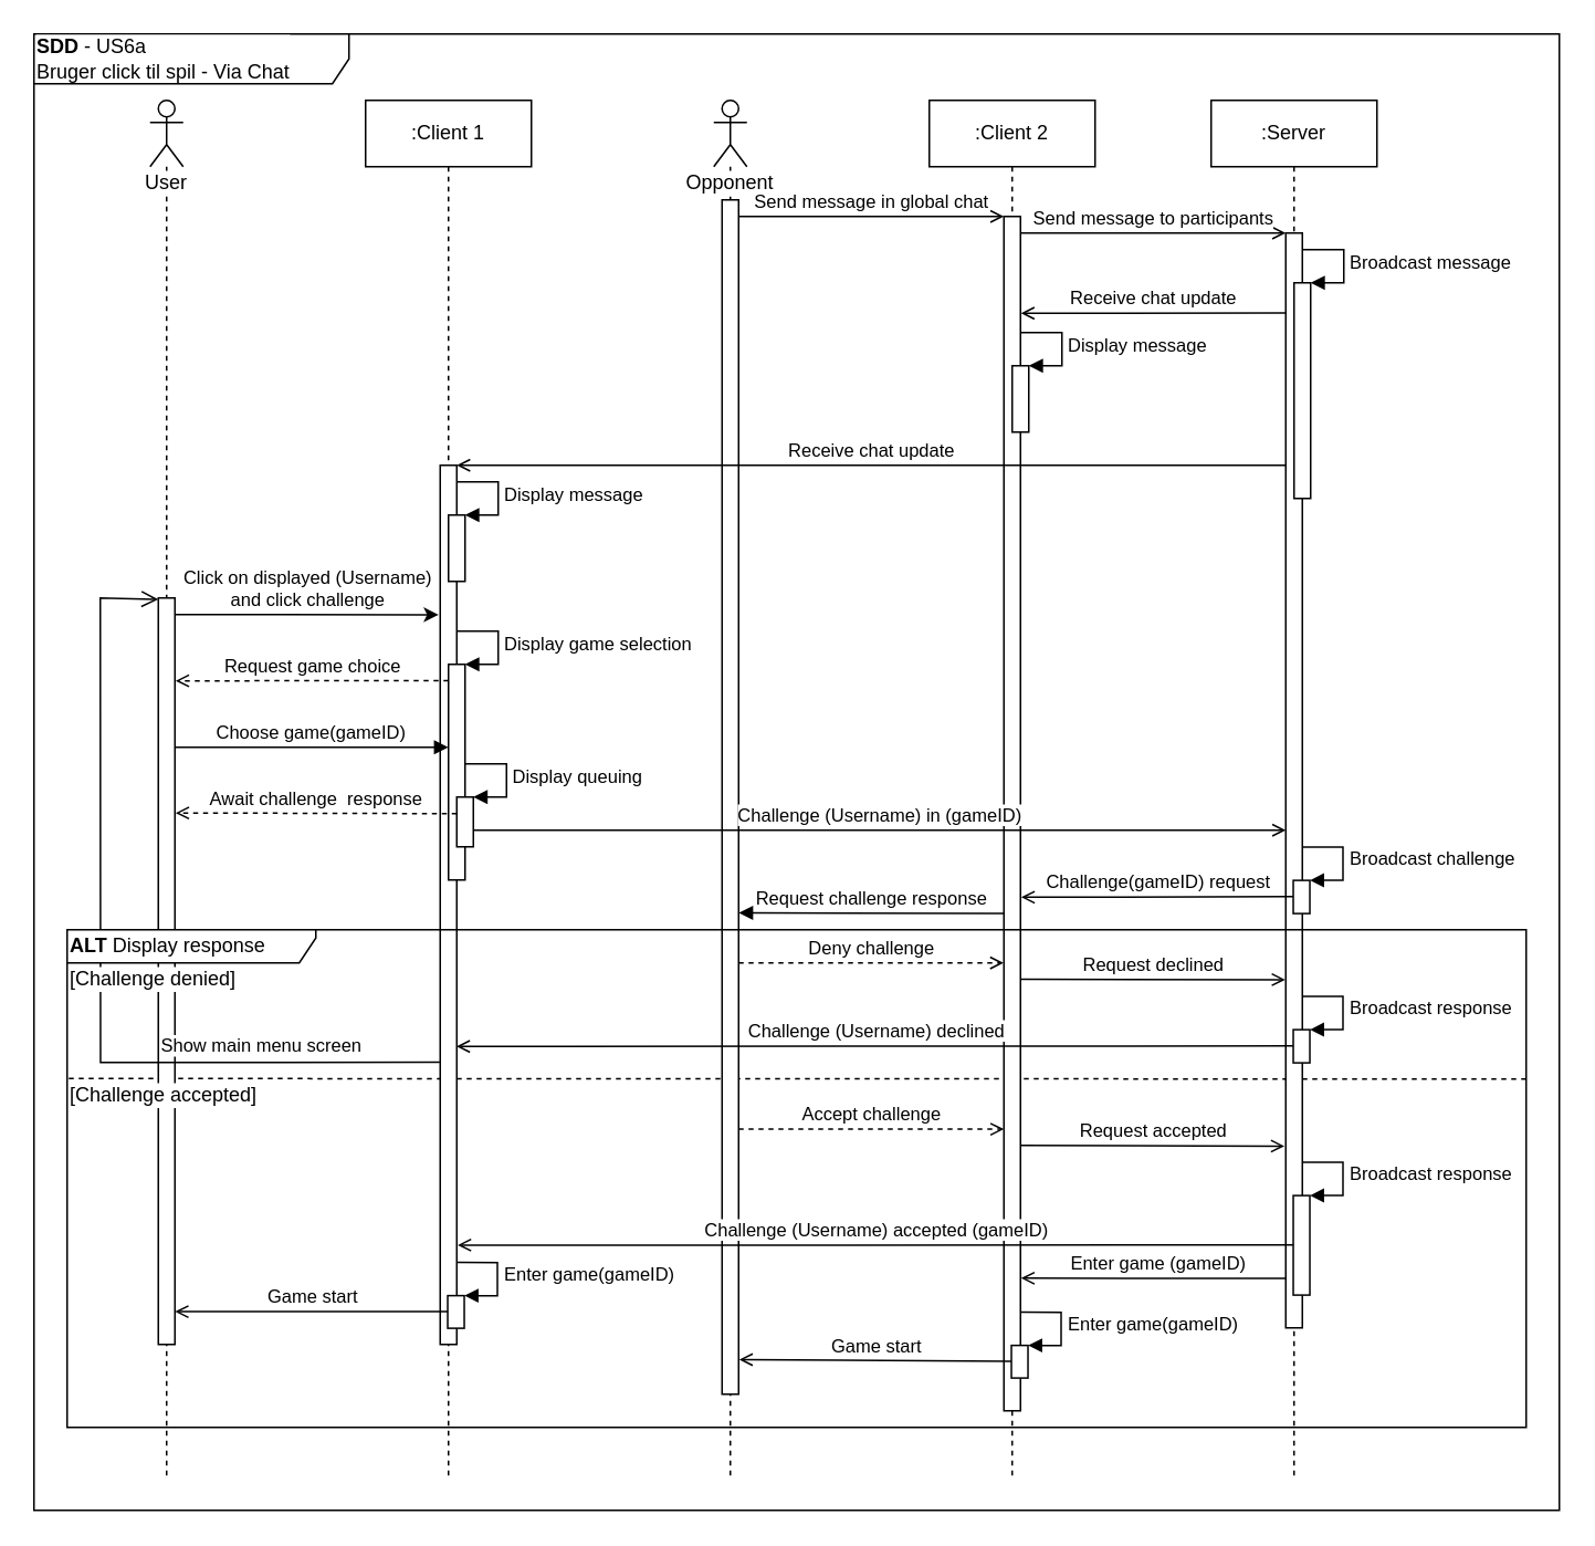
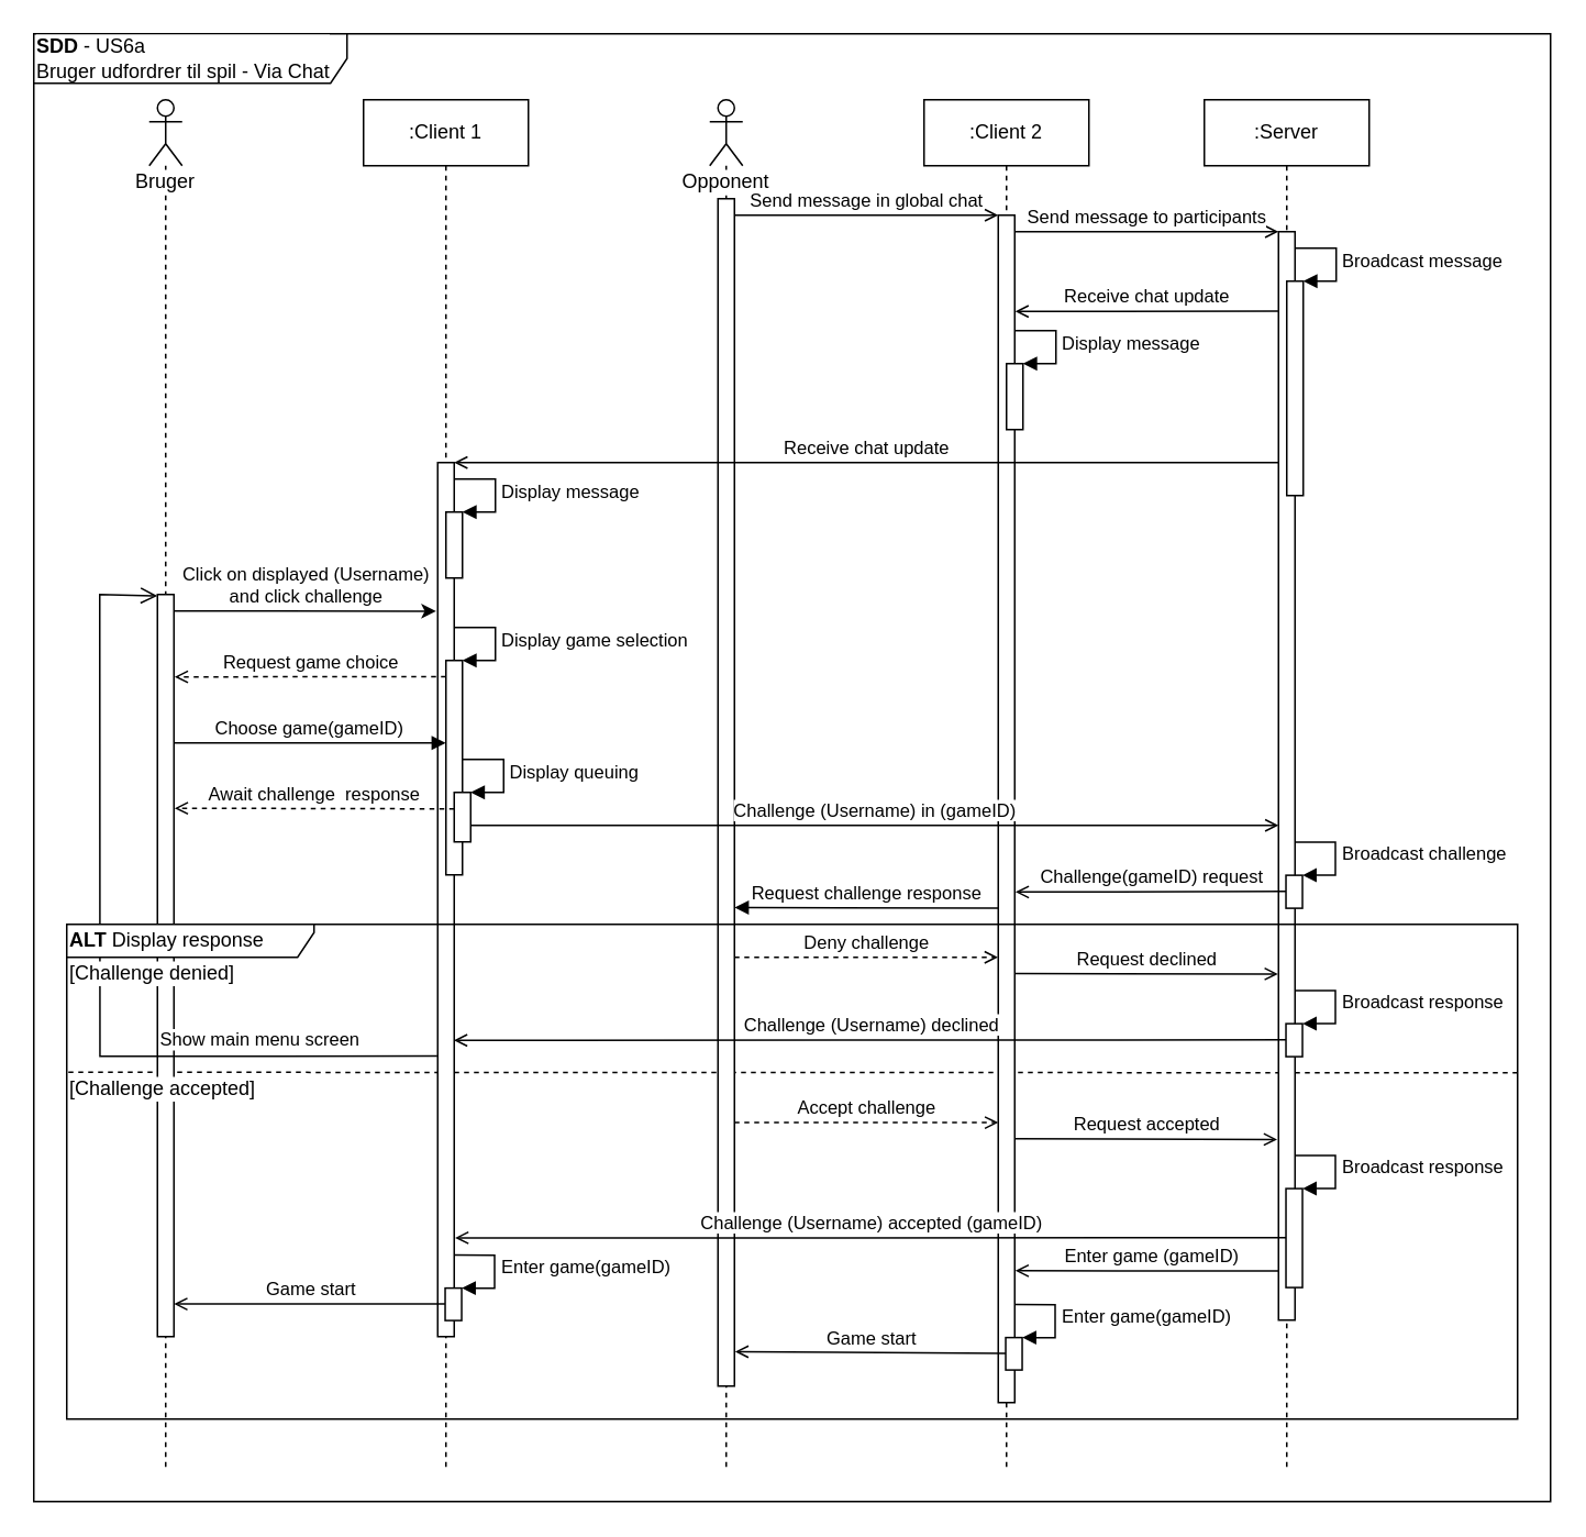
- <mxCell id="2" value="&lt;b&gt;SDD&lt;/b&gt;&amp;nbsp;- US6a&lt;br&gt;Bruger click til spil - Via Chat" style="shape=umlFrame;whiteSpace=wrap;html=1;labelBackgroundColor=#ffffff;align=left;width=190;height=30;" vertex="1" parent="1"><mxGeometry x="20" y="20" width="920" height="890" as="geometry" /></mxCell>
+ <mxCell id="2" value="&lt;b&gt;SDD&lt;/b&gt;&amp;nbsp;- US6a&lt;br&gt;Bruger udfordrer til spil - Via Chat" style="shape=umlFrame;whiteSpace=wrap;html=1;labelBackgroundColor=#ffffff;align=left;width=190;height=30;" vertex="1" parent="1"><mxGeometry x="20" y="20" width="920" height="890" as="geometry" /></mxCell>
- <mxCell id="7" value="User" style="shape=umlLifeline;participant=umlActor;perimeter=lifelinePerimeter;whiteSpace=wrap;html=1;container=1;collapsible=0;recursiveResize=0;verticalAlign=top;spacingTop=36;outlineConnect=0;labelBackgroundColor=#ffffff;" vertex="1" parent="1"><mxGeometry x="90" y="60" width="20" height="830" as="geometry" /></mxCell>
+ <mxCell id="7" value="Bruger" style="shape=umlLifeline;participant=umlActor;perimeter=lifelinePerimeter;whiteSpace=wrap;html=1;container=1;collapsible=0;recursiveResize=0;verticalAlign=top;spacingTop=36;outlineConnect=0;labelBackgroundColor=#ffffff;" vertex="1" parent="1"><mxGeometry x="90" y="60" width="20" height="830" as="geometry" /></mxCell>
